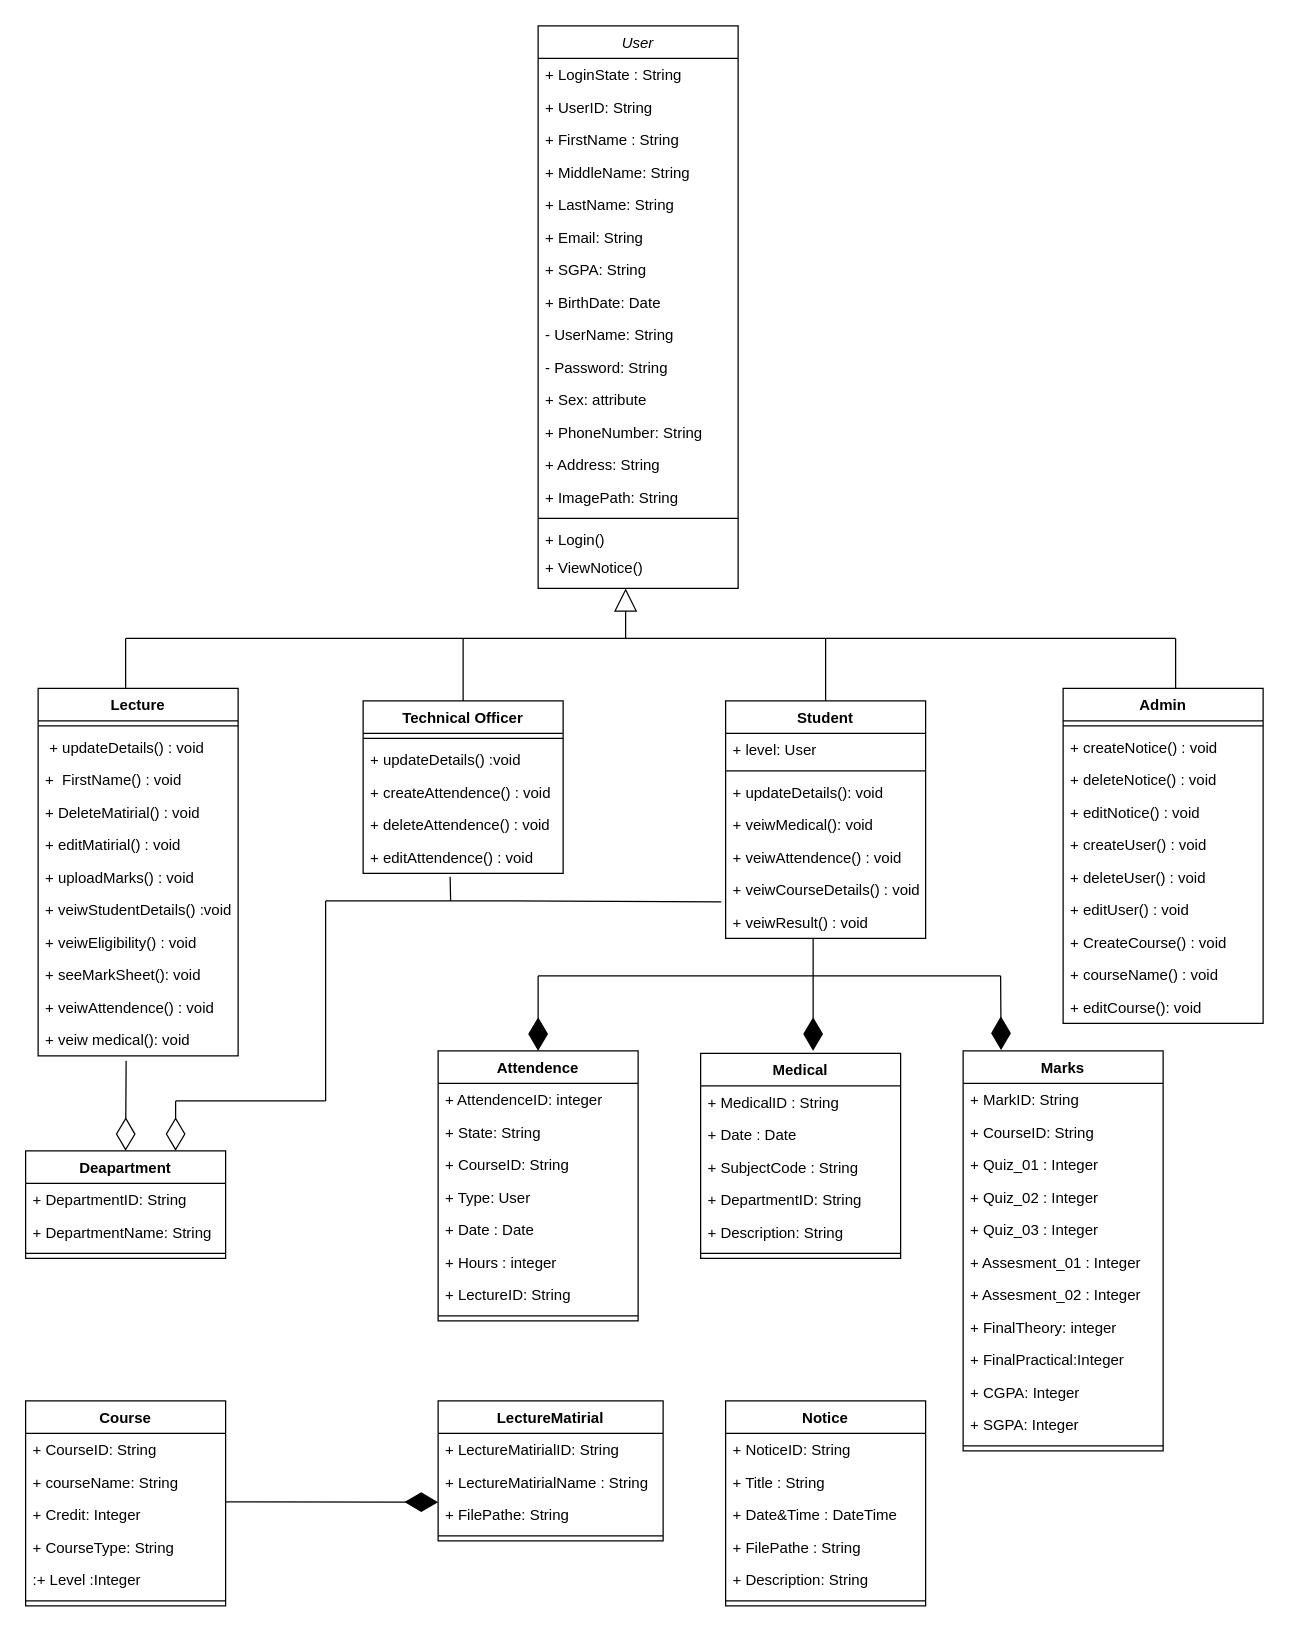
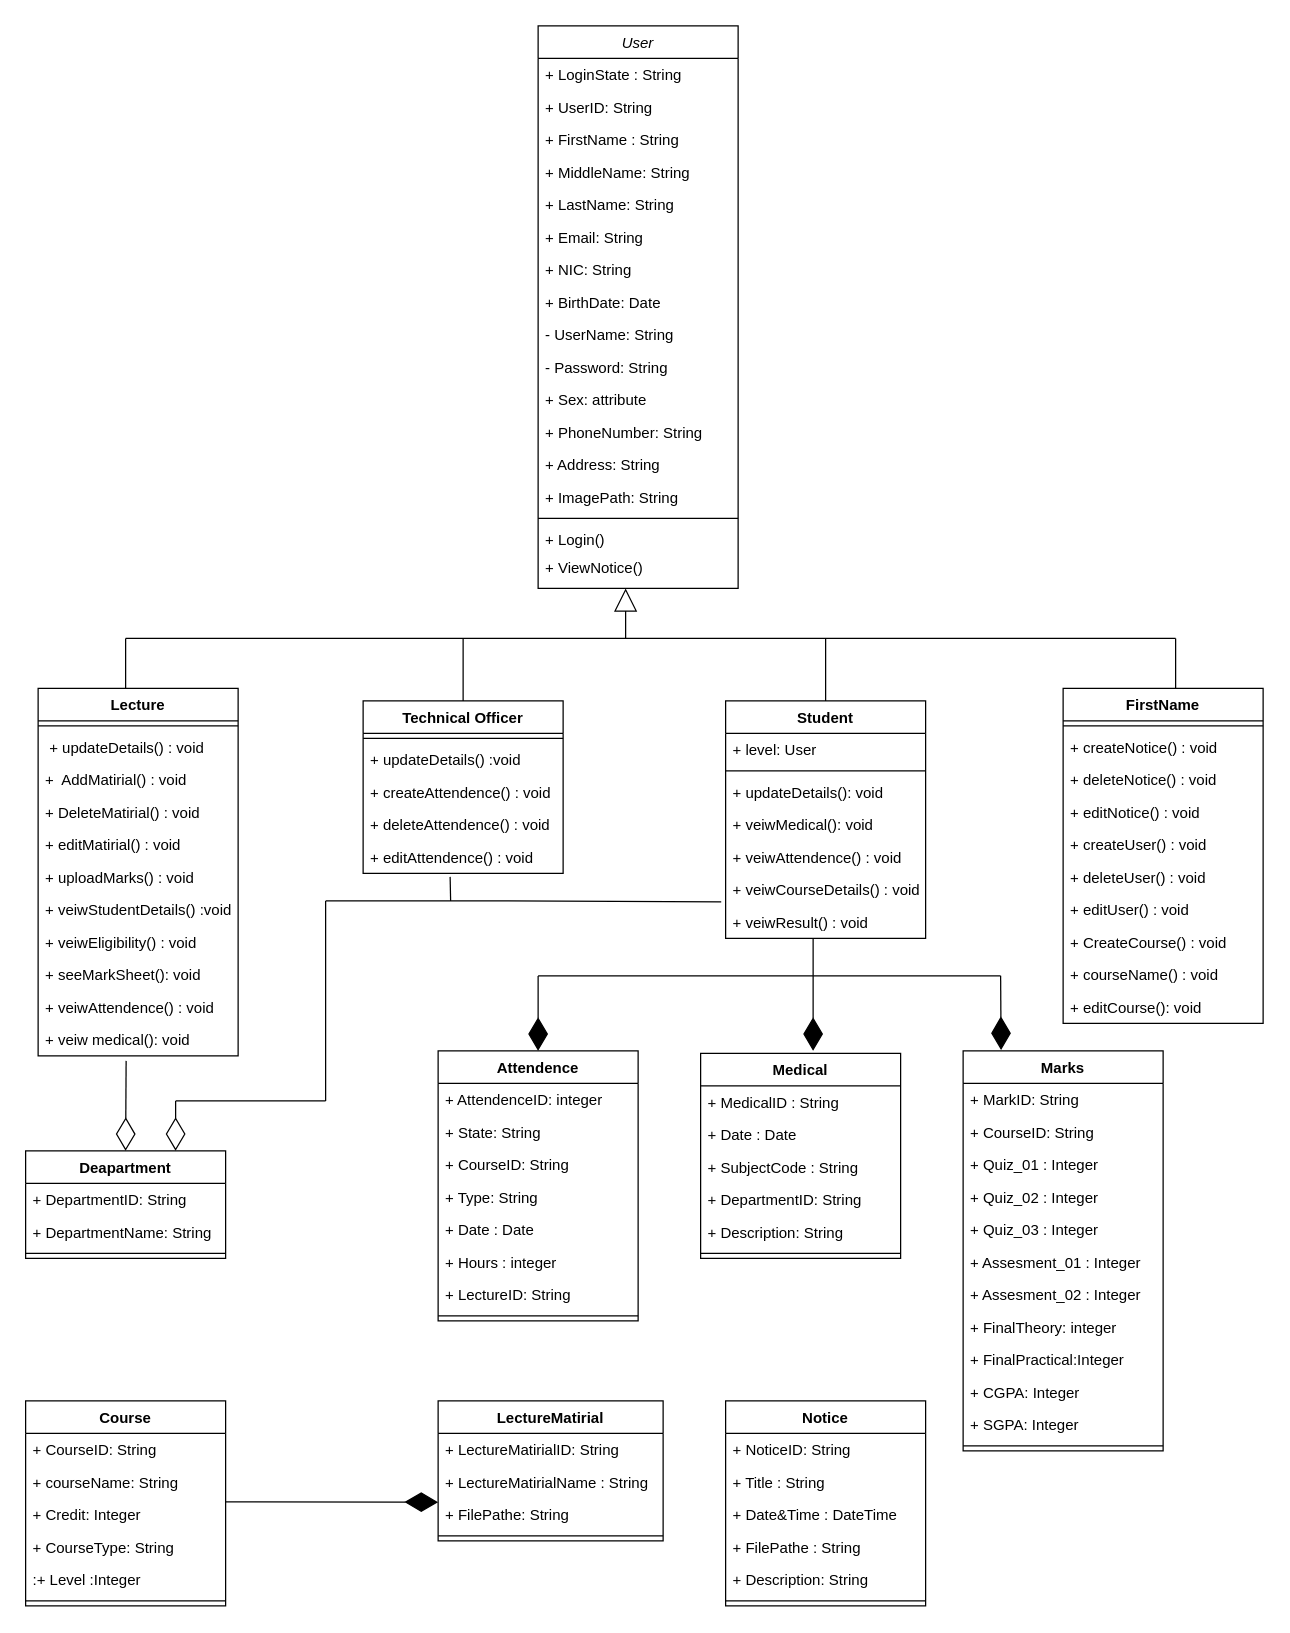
- <mxCell id="9" value="+ SGPA: String" style="text;strokeColor=none;fillColor=none;align=left;verticalAlign=top;spacingLeft=4;spacingRight=4;overflow=hidden;rotatable=0;points=[[0,0.5],[1,0.5]];portConstraint=eastwest;" vertex="1" parent="2"><mxGeometry y="182" width="160" height="26" as="geometry" /></mxCell>
+ <mxCell id="9" value="+ NIC: String" style="text;strokeColor=none;fillColor=none;align=left;verticalAlign=top;spacingLeft=4;spacingRight=4;overflow=hidden;rotatable=0;points=[[0,0.5],[1,0.5]];portConstraint=eastwest;" vertex="1" parent="2"><mxGeometry y="182" width="160" height="26" as="geometry" /></mxCell>
- <mxCell id="20" value="Admin" style="swimlane;fontStyle=1;align=center;verticalAlign=top;childLayout=stackLayout;horizontal=1;startSize=26;horizontalStack=0;resizeParent=1;resizeParentMax=0;resizeLast=0;collapsible=1;marginBottom=0;" vertex="1" parent="1"><mxGeometry x="850" y="550" width="160" height="268" as="geometry" /></mxCell>
+ <mxCell id="20" value="FirstName" style="swimlane;fontStyle=1;align=center;verticalAlign=top;childLayout=stackLayout;horizontal=1;startSize=26;horizontalStack=0;resizeParent=1;resizeParentMax=0;resizeLast=0;collapsible=1;marginBottom=0;" vertex="1" parent="1"><mxGeometry x="850" y="550" width="160" height="268" as="geometry" /></mxCell>
- <mxCell id="34" value="+  FirstName() : void" style="text;strokeColor=none;fillColor=none;align=left;verticalAlign=top;spacingLeft=4;spacingRight=4;overflow=hidden;rotatable=0;points=[[0,0.5],[1,0.5]];portConstraint=eastwest;" vertex="1" parent="31"><mxGeometry y="60" width="160" height="26" as="geometry" /></mxCell>
+ <mxCell id="34" value="+  AddMatirial() : void" style="text;strokeColor=none;fillColor=none;align=left;verticalAlign=top;spacingLeft=4;spacingRight=4;overflow=hidden;rotatable=0;points=[[0,0.5],[1,0.5]];portConstraint=eastwest;" vertex="1" parent="31"><mxGeometry y="60" width="160" height="26" as="geometry" /></mxCell>
- <mxCell id="75" value="+ Type: User" style="text;strokeColor=none;fillColor=none;align=left;verticalAlign=top;spacingLeft=4;spacingRight=4;overflow=hidden;rotatable=0;points=[[0,0.5],[1,0.5]];portConstraint=eastwest;" vertex="1" parent="71"><mxGeometry y="104" width="160" height="26" as="geometry" /></mxCell>
+ <mxCell id="75" value="+ Type: String" style="text;strokeColor=none;fillColor=none;align=left;verticalAlign=top;spacingLeft=4;spacingRight=4;overflow=hidden;rotatable=0;points=[[0,0.5],[1,0.5]];portConstraint=eastwest;" vertex="1" parent="71"><mxGeometry y="104" width="160" height="26" as="geometry" /></mxCell>
